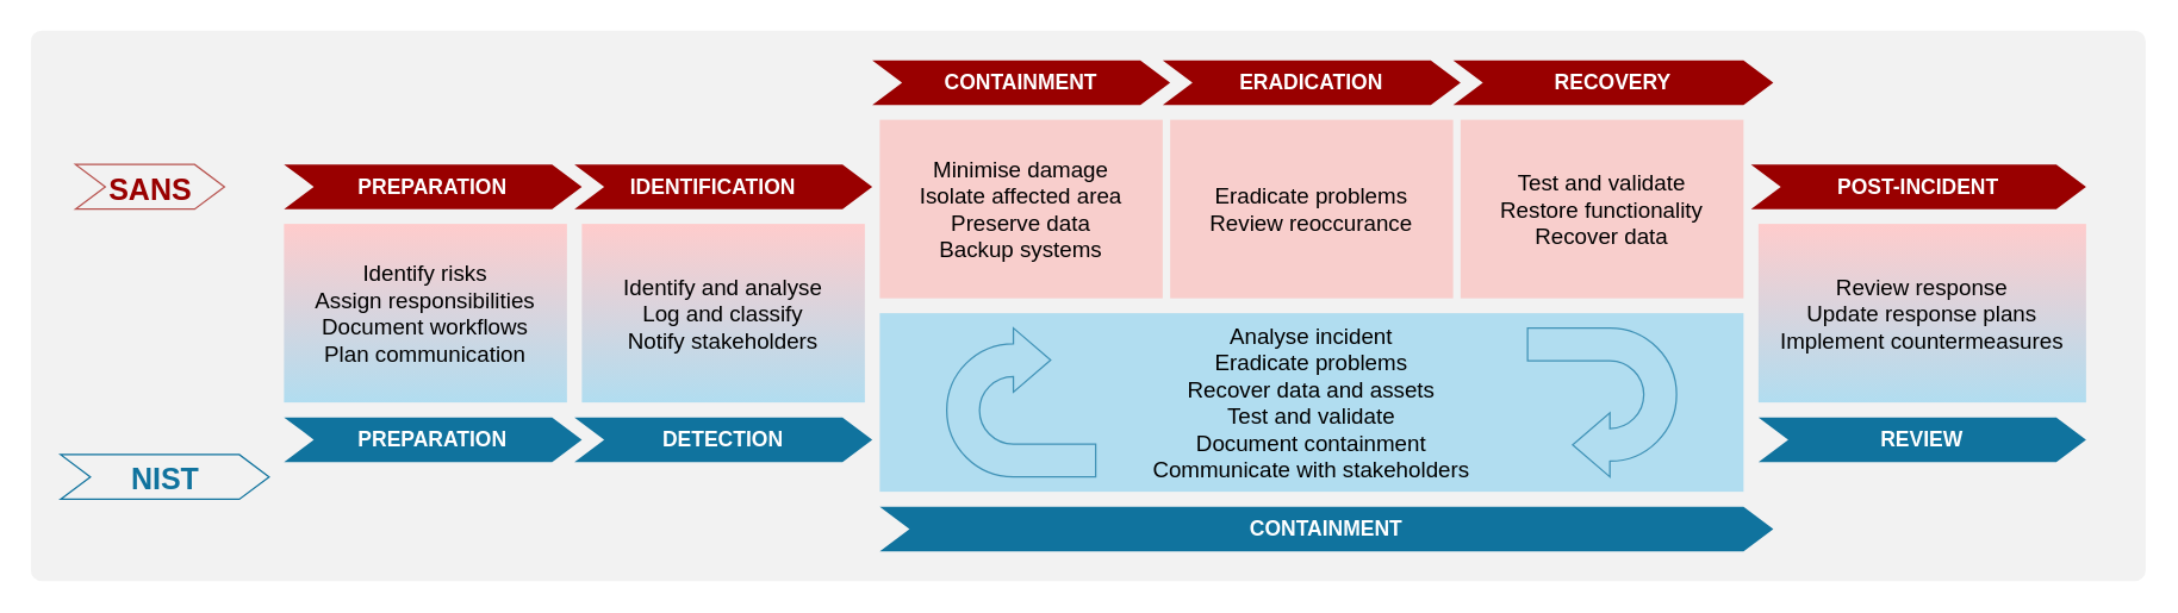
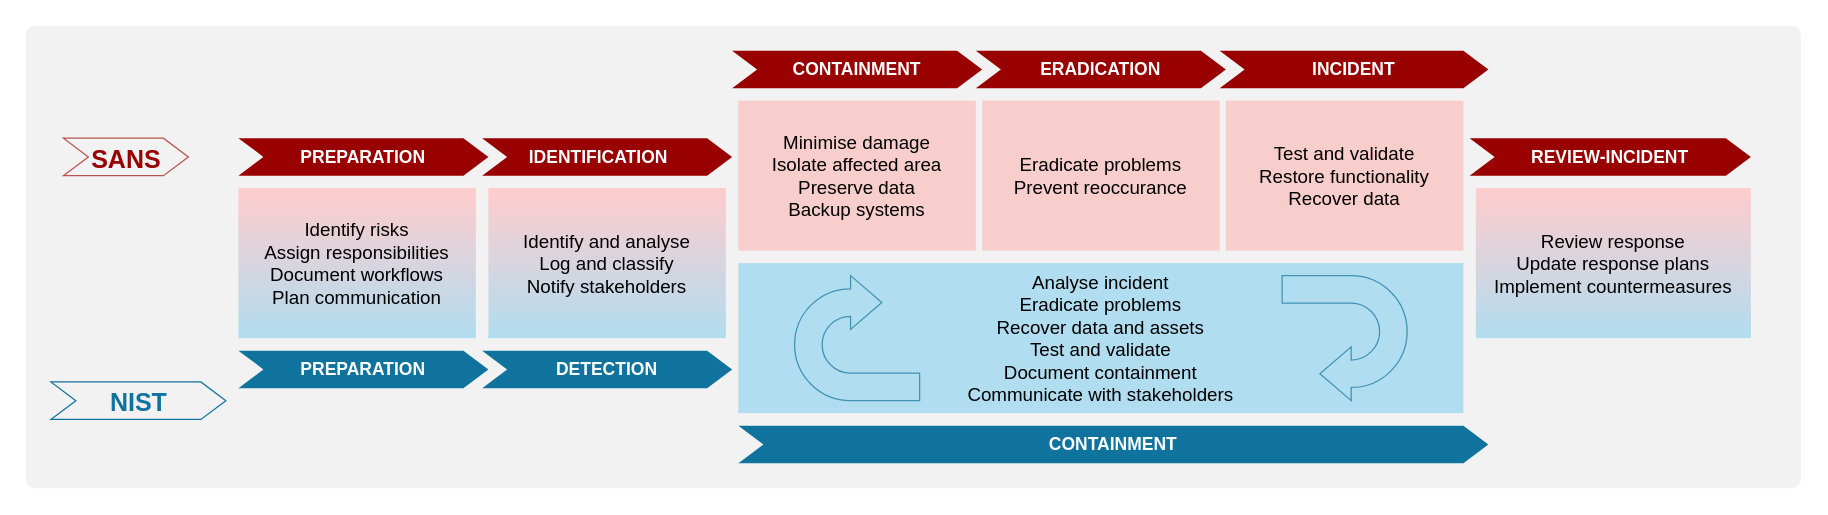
- <mxCell id="18" value="RECOVERY" style="shape=step;perimeter=stepPerimeter;whiteSpace=wrap;html=1;fixedSize=1;size=20;fillColor=#990000;strokeColor=none;fontSize=14;fontStyle=1;align=center;fontColor=#FFFFFF;" vertex="1" parent="1"><mxGeometry x="975" y="40" width="215" height="30" as="geometry" /></mxCell>
+ <mxCell id="18" value="INCIDENT" style="shape=step;perimeter=stepPerimeter;whiteSpace=wrap;html=1;fixedSize=1;size=20;fillColor=#990000;strokeColor=none;fontSize=14;fontStyle=1;align=center;fontColor=#FFFFFF;" vertex="1" parent="1"><mxGeometry x="975" y="40" width="215" height="30" as="geometry" /></mxCell>
- <mxCell id="20" value="POST-INCIDENT" style="shape=step;perimeter=stepPerimeter;whiteSpace=wrap;html=1;fixedSize=1;size=20;fillColor=#990000;strokeColor=none;fontSize=14;fontStyle=1;align=center;fontColor=#FFFFFF;" vertex="1" parent="1"><mxGeometry x="1175" y="110" width="225" height="30" as="geometry" /></mxCell>
+ <mxCell id="20" value="REVIEW-INCIDENT" style="shape=step;perimeter=stepPerimeter;whiteSpace=wrap;html=1;fixedSize=1;size=20;fillColor=#990000;strokeColor=none;fontSize=14;fontStyle=1;align=center;fontColor=#FFFFFF;" vertex="1" parent="1"><mxGeometry x="1175" y="110" width="225" height="30" as="geometry" /></mxCell>
- <mxCell id="17" value="&lt;div style=&quot;font-size: 15px;&quot;&gt;Eradicate problems&lt;/div&gt;&lt;div style=&quot;font-size: 15px;&quot;&gt;Review reoccurance&lt;br style=&quot;font-size: 15px;&quot;&gt;&lt;/div&gt;" style="shape=rect;fillColor=#f8cecc;strokeColor=none;fontSize=15;html=1;whiteSpace=wrap;align=center;verticalAlign=middle;spacing=5;" vertex="1" parent="1"><mxGeometry x="785" y="80" width="190" height="120" as="geometry" /></mxCell>
+ <mxCell id="17" value="&lt;div style=&quot;font-size: 15px;&quot;&gt;Eradicate problems&lt;/div&gt;&lt;div style=&quot;font-size: 15px;&quot;&gt;Prevent reoccurance&lt;br style=&quot;font-size: 15px;&quot;&gt;&lt;/div&gt;" style="shape=rect;fillColor=#f8cecc;strokeColor=none;fontSize=15;html=1;whiteSpace=wrap;align=center;verticalAlign=middle;spacing=5;" vertex="1" parent="1"><mxGeometry x="785" y="80" width="190" height="120" as="geometry" /></mxCell>
- <mxCell id="11" value="REVIEW" style="shape=step;perimeter=stepPerimeter;whiteSpace=wrap;html=1;fixedSize=1;size=20;fillColor=#10739E;strokeColor=none;fontSize=14;fontStyle=1;align=center;fontColor=#ffffff;" vertex="1" parent="1"><mxGeometry x="1180" y="280" width="220" height="30" as="geometry" /></mxCell>
